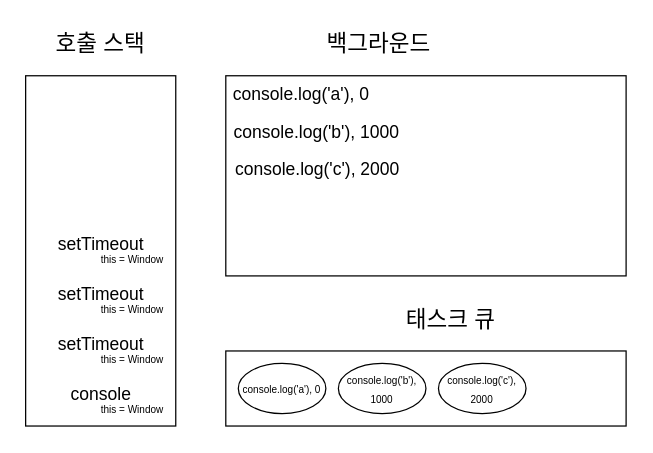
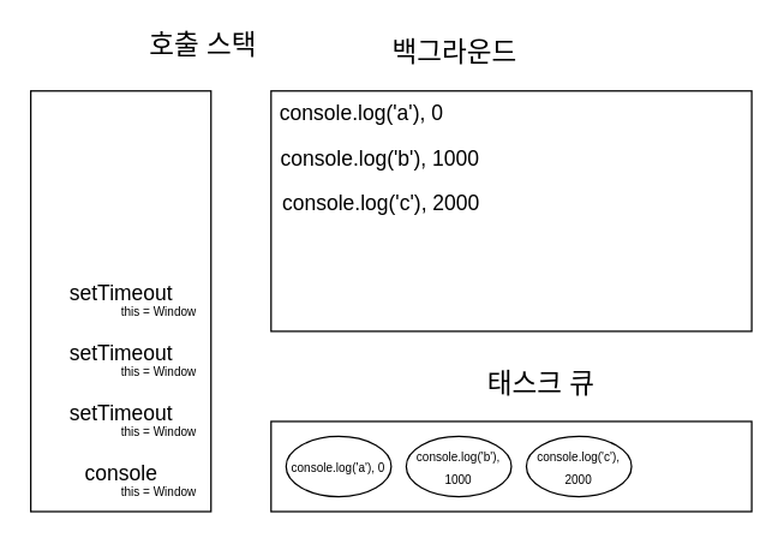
- <mxCell id="3" value="&lt;font style=&quot;font-size: 18px;&quot;&gt;호출 스택&lt;/font&gt;" style="text;html=1;strokeColor=none;fillColor=none;align=center;verticalAlign=middle;whiteSpace=wrap;rounded=0;fontSize=14;" vertex="1" parent="1"><mxGeometry x="35" y="20" width="90" height="30" as="geometry" /></mxCell>
+ <mxCell id="3" value="&lt;font style=&quot;font-size: 18px;&quot;&gt;호출 스택&lt;/font&gt;" style="text;html=1;strokeColor=none;fillColor=none;align=center;verticalAlign=middle;whiteSpace=wrap;rounded=0;fontSize=14;" vertex="1" parent="1"><mxGeometry x="90" y="15" width="90" height="30" as="geometry" /></mxCell>
